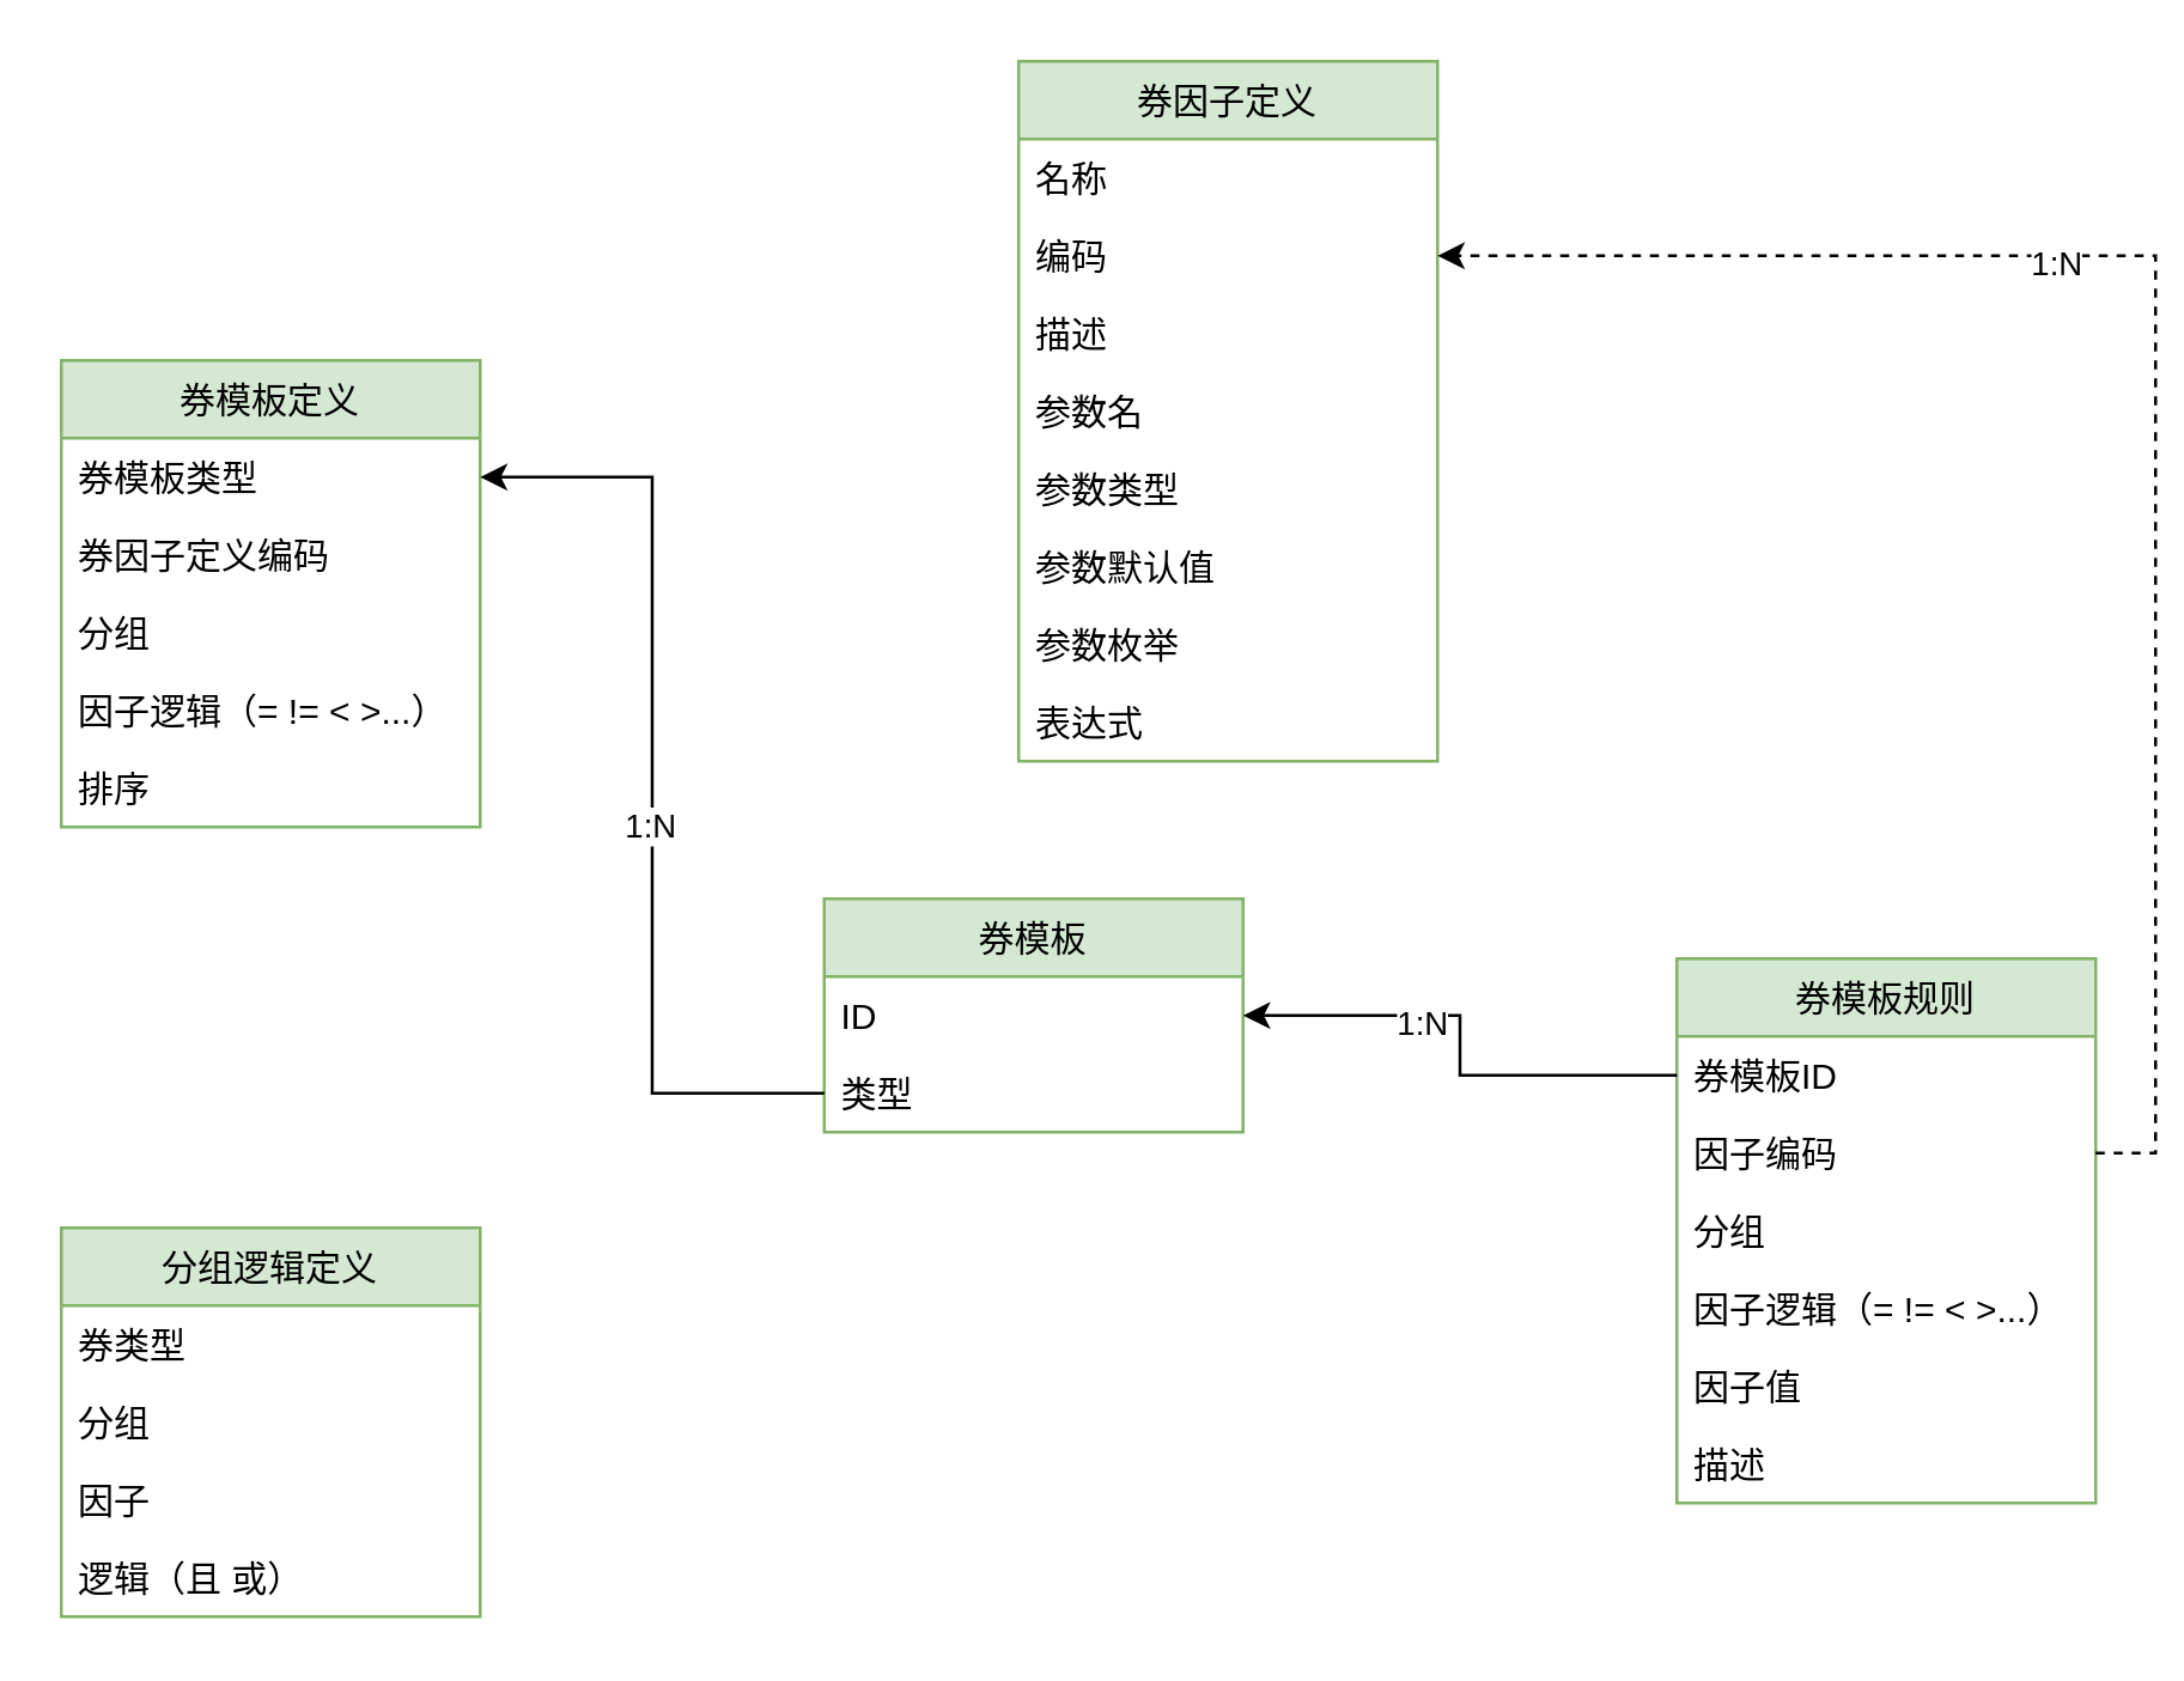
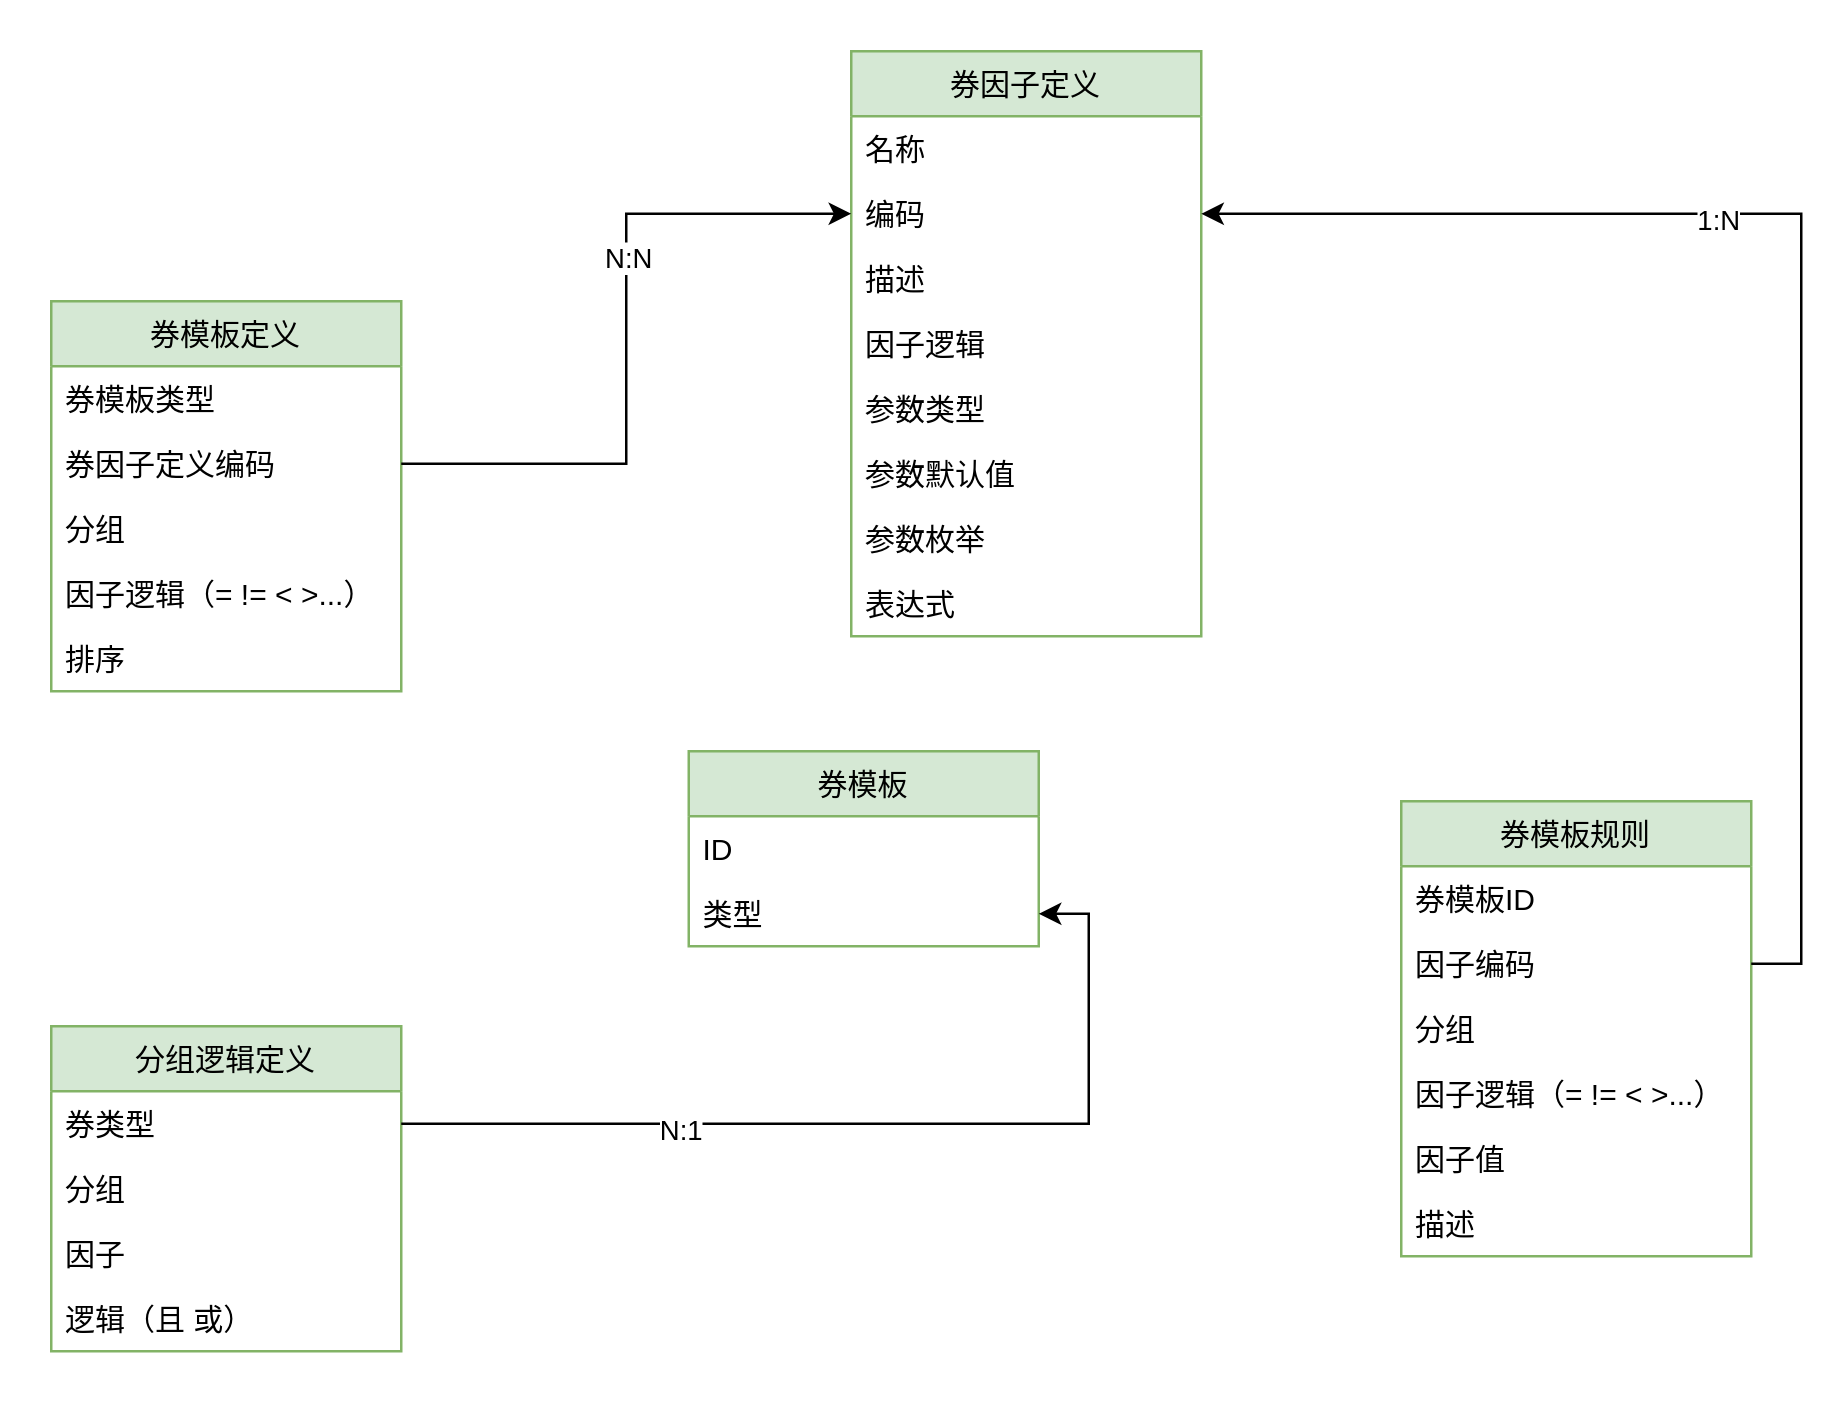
- <mxCell id="6" value="参数名" style="text;strokeColor=none;fillColor=none;align=left;verticalAlign=top;spacingLeft=4;spacingRight=4;overflow=hidden;rotatable=0;points=[[0,0.5],[1,0.5]];portConstraint=eastwest;" parent="2" vertex="1"><mxGeometry y="104" width="140" height="26" as="geometry" /></mxCell>
+ <mxCell id="6" value="因子逻辑" style="text;strokeColor=none;fillColor=none;align=left;verticalAlign=top;spacingLeft=4;spacingRight=4;overflow=hidden;rotatable=0;points=[[0,0.5],[1,0.5]];portConstraint=eastwest;" parent="2" vertex="1"><mxGeometry y="104" width="140" height="26" as="geometry" /></mxCell>
+ <mxCell id="31" style="edgeStyle=orthogonalEdgeStyle;rounded=0;orthogonalLoop=1;jettySize=auto;html=1;" parent="1" source="25" target="4" edge="1"><mxGeometry relative="1" as="geometry" /></mxCell>
+ <mxCell id="32" value="N:N" style="edgeLabel;html=1;align=center;verticalAlign=middle;resizable=0;points=[];" parent="31" vertex="1" connectable="0"><mxGeometry x="0.233" relative="1" as="geometry"><mxPoint as="offset" /></mxGeometry></mxCell>
- <mxCell id="18" style="edgeStyle=orthogonalEdgeStyle;rounded=0;orthogonalLoop=1;jettySize=auto;html=1;exitX=1;exitY=0.5;exitDx=0;exitDy=0;dashed=1;" parent="1" source="13" target="4" edge="1"><mxGeometry relative="1" as="geometry" /></mxCell>
+ <mxCell id="18" style="edgeStyle=orthogonalEdgeStyle;rounded=0;orthogonalLoop=1;jettySize=auto;html=1;exitX=1;exitY=0.5;exitDx=0;exitDy=0;" parent="1" source="13" target="4" edge="1"><mxGeometry relative="1" as="geometry" /></mxCell>
- <mxCell id="29" style="edgeStyle=orthogonalEdgeStyle;rounded=0;orthogonalLoop=1;jettySize=auto;html=1;entryX=1;entryY=0.5;entryDx=0;entryDy=0;exitX=0;exitY=0.5;exitDx=0;exitDy=0;" parent="1" source="22" target="24" edge="1"><mxGeometry relative="1" as="geometry" /></mxCell>
- <mxCell id="30" value="1:N" style="edgeLabel;html=1;align=center;verticalAlign=middle;resizable=0;points=[];" parent="29" vertex="1" connectable="0"><mxGeometry x="-0.086" y="1" relative="1" as="geometry"><mxPoint as="offset" /></mxGeometry></mxCell>
- <mxCell id="33" style="edgeStyle=orthogonalEdgeStyle;rounded=0;orthogonalLoop=1;jettySize=auto;html=1;entryX=1;entryY=0.5;entryDx=0;entryDy=0;" parent="1" source="12" target="21" edge="1"><mxGeometry relative="1" as="geometry" /></mxCell>
- <mxCell id="34" value="1:N" style="edgeLabel;html=1;align=center;verticalAlign=middle;resizable=0;points=[];" parent="33" vertex="1" connectable="0"><mxGeometry x="0.283" y="2" relative="1" as="geometry"><mxPoint as="offset" /></mxGeometry></mxCell>
+ <mxCell id="40" style="edgeStyle=orthogonalEdgeStyle;rounded=0;orthogonalLoop=1;jettySize=auto;html=1;entryX=1;entryY=0.5;entryDx=0;entryDy=0;" parent="1" source="36" target="22" edge="1"><mxGeometry relative="1" as="geometry" /></mxCell>
+ <mxCell id="41" value="N:1" style="edgeLabel;html=1;align=center;verticalAlign=middle;resizable=0;points=[];" parent="40" vertex="1" connectable="0"><mxGeometry x="-0.414" y="-2" relative="1" as="geometry"><mxPoint as="offset" /></mxGeometry></mxCell>
